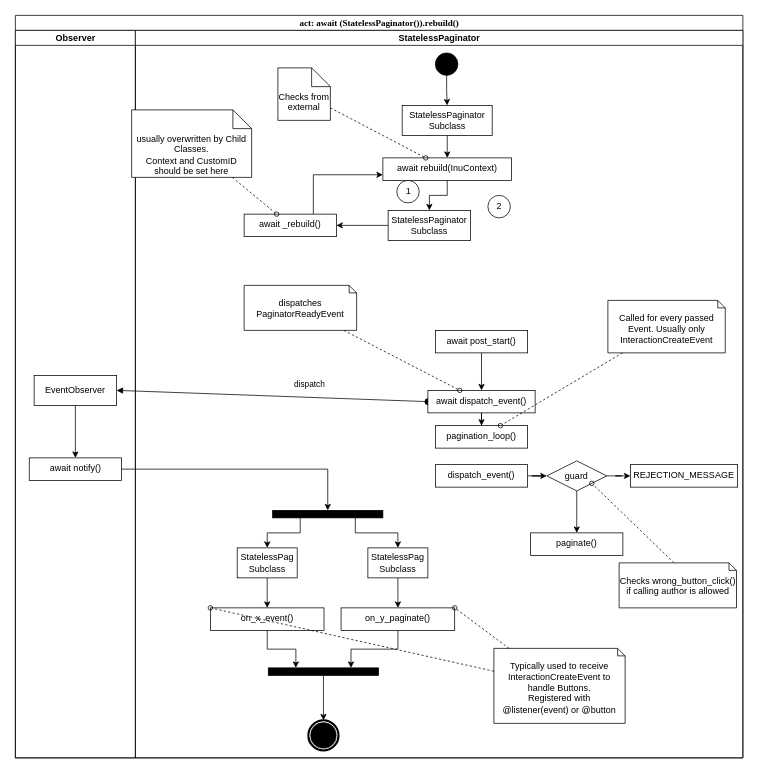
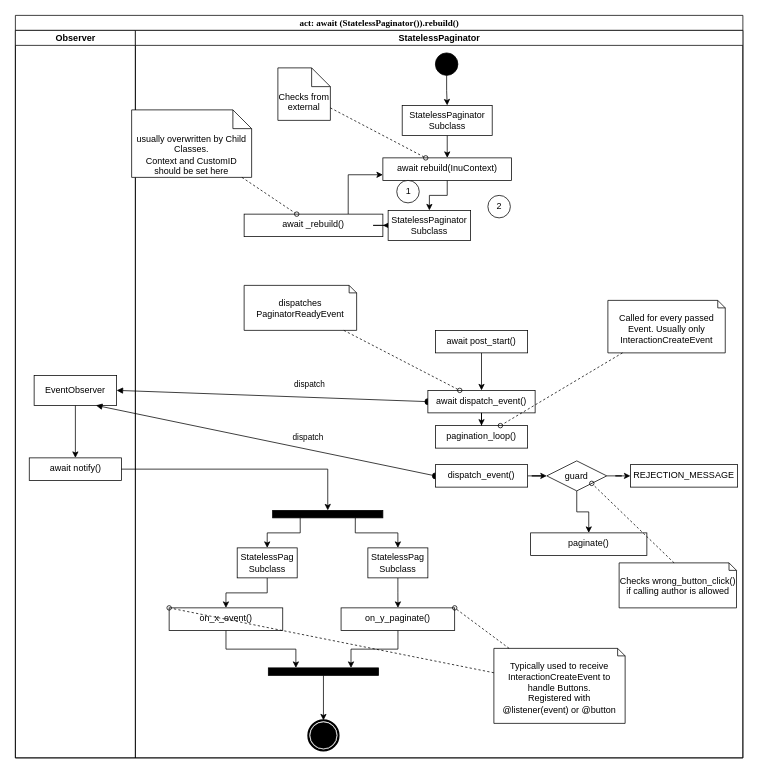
- <mxCell id="19" value="await _rebuild()" style="html=1;align=center;verticalAlign=top;rounded=0;absoluteArcSize=1;arcSize=10;dashed=0;whiteSpace=wrap;" parent="10" vertex="1"><mxGeometry x="145" y="245" width="123" height="30" as="geometry" /></mxCell>
+ <mxCell id="19" value="await _rebuild()" style="html=1;align=center;verticalAlign=top;rounded=0;absoluteArcSize=1;arcSize=10;dashed=0;whiteSpace=wrap;" parent="10" vertex="1"><mxGeometry x="145" y="245" width="185" height="30" as="geometry" /></mxCell>
+ <mxCell id="8" value="dispatch" style="html=1;verticalAlign=bottom;startArrow=oval;startFill=1;endArrow=block;startSize=8;curved=0;rounded=0;exitX=0;exitY=0.5;exitDx=0;exitDy=0;entryX=0.75;entryY=1;entryDx=0;entryDy=0;" parent="2" source="39" target="6" edge="1"><mxGeometry x="-0.241" y="-8" width="60" relative="1" as="geometry"><mxPoint x="650" y="525" as="sourcePoint" /><mxPoint x="200" y="480" as="targetPoint" /><mxPoint as="offset" /></mxGeometry></mxCell>
- <mxCell id="56" value="paginate()" style="html=1;align=center;verticalAlign=top;rounded=0;absoluteArcSize=1;arcSize=10;dashed=0;whiteSpace=wrap;" parent="10" vertex="1"><mxGeometry x="527" y="670" width="123" height="30" as="geometry" /></mxCell>
+ <mxCell id="56" value="paginate()" style="html=1;align=center;verticalAlign=top;rounded=0;absoluteArcSize=1;arcSize=10;dashed=0;whiteSpace=wrap;" parent="10" vertex="1"><mxGeometry x="527" y="670" width="155" height="30" as="geometry" /></mxCell>
- <mxCell id="33" value="on_x_event()" style="html=1;align=center;verticalAlign=top;rounded=0;absoluteArcSize=1;arcSize=10;dashed=0;whiteSpace=wrap;" parent="10" vertex="1"><mxGeometry x="100" y="770" width="151.5" height="30" as="geometry" /></mxCell>
+ <mxCell id="33" value="on_x_event()" style="html=1;align=center;verticalAlign=top;rounded=0;absoluteArcSize=1;arcSize=10;dashed=0;whiteSpace=wrap;" parent="10" vertex="1"><mxGeometry x="45" y="770" width="151.5" height="30" as="geometry" /></mxCell>
